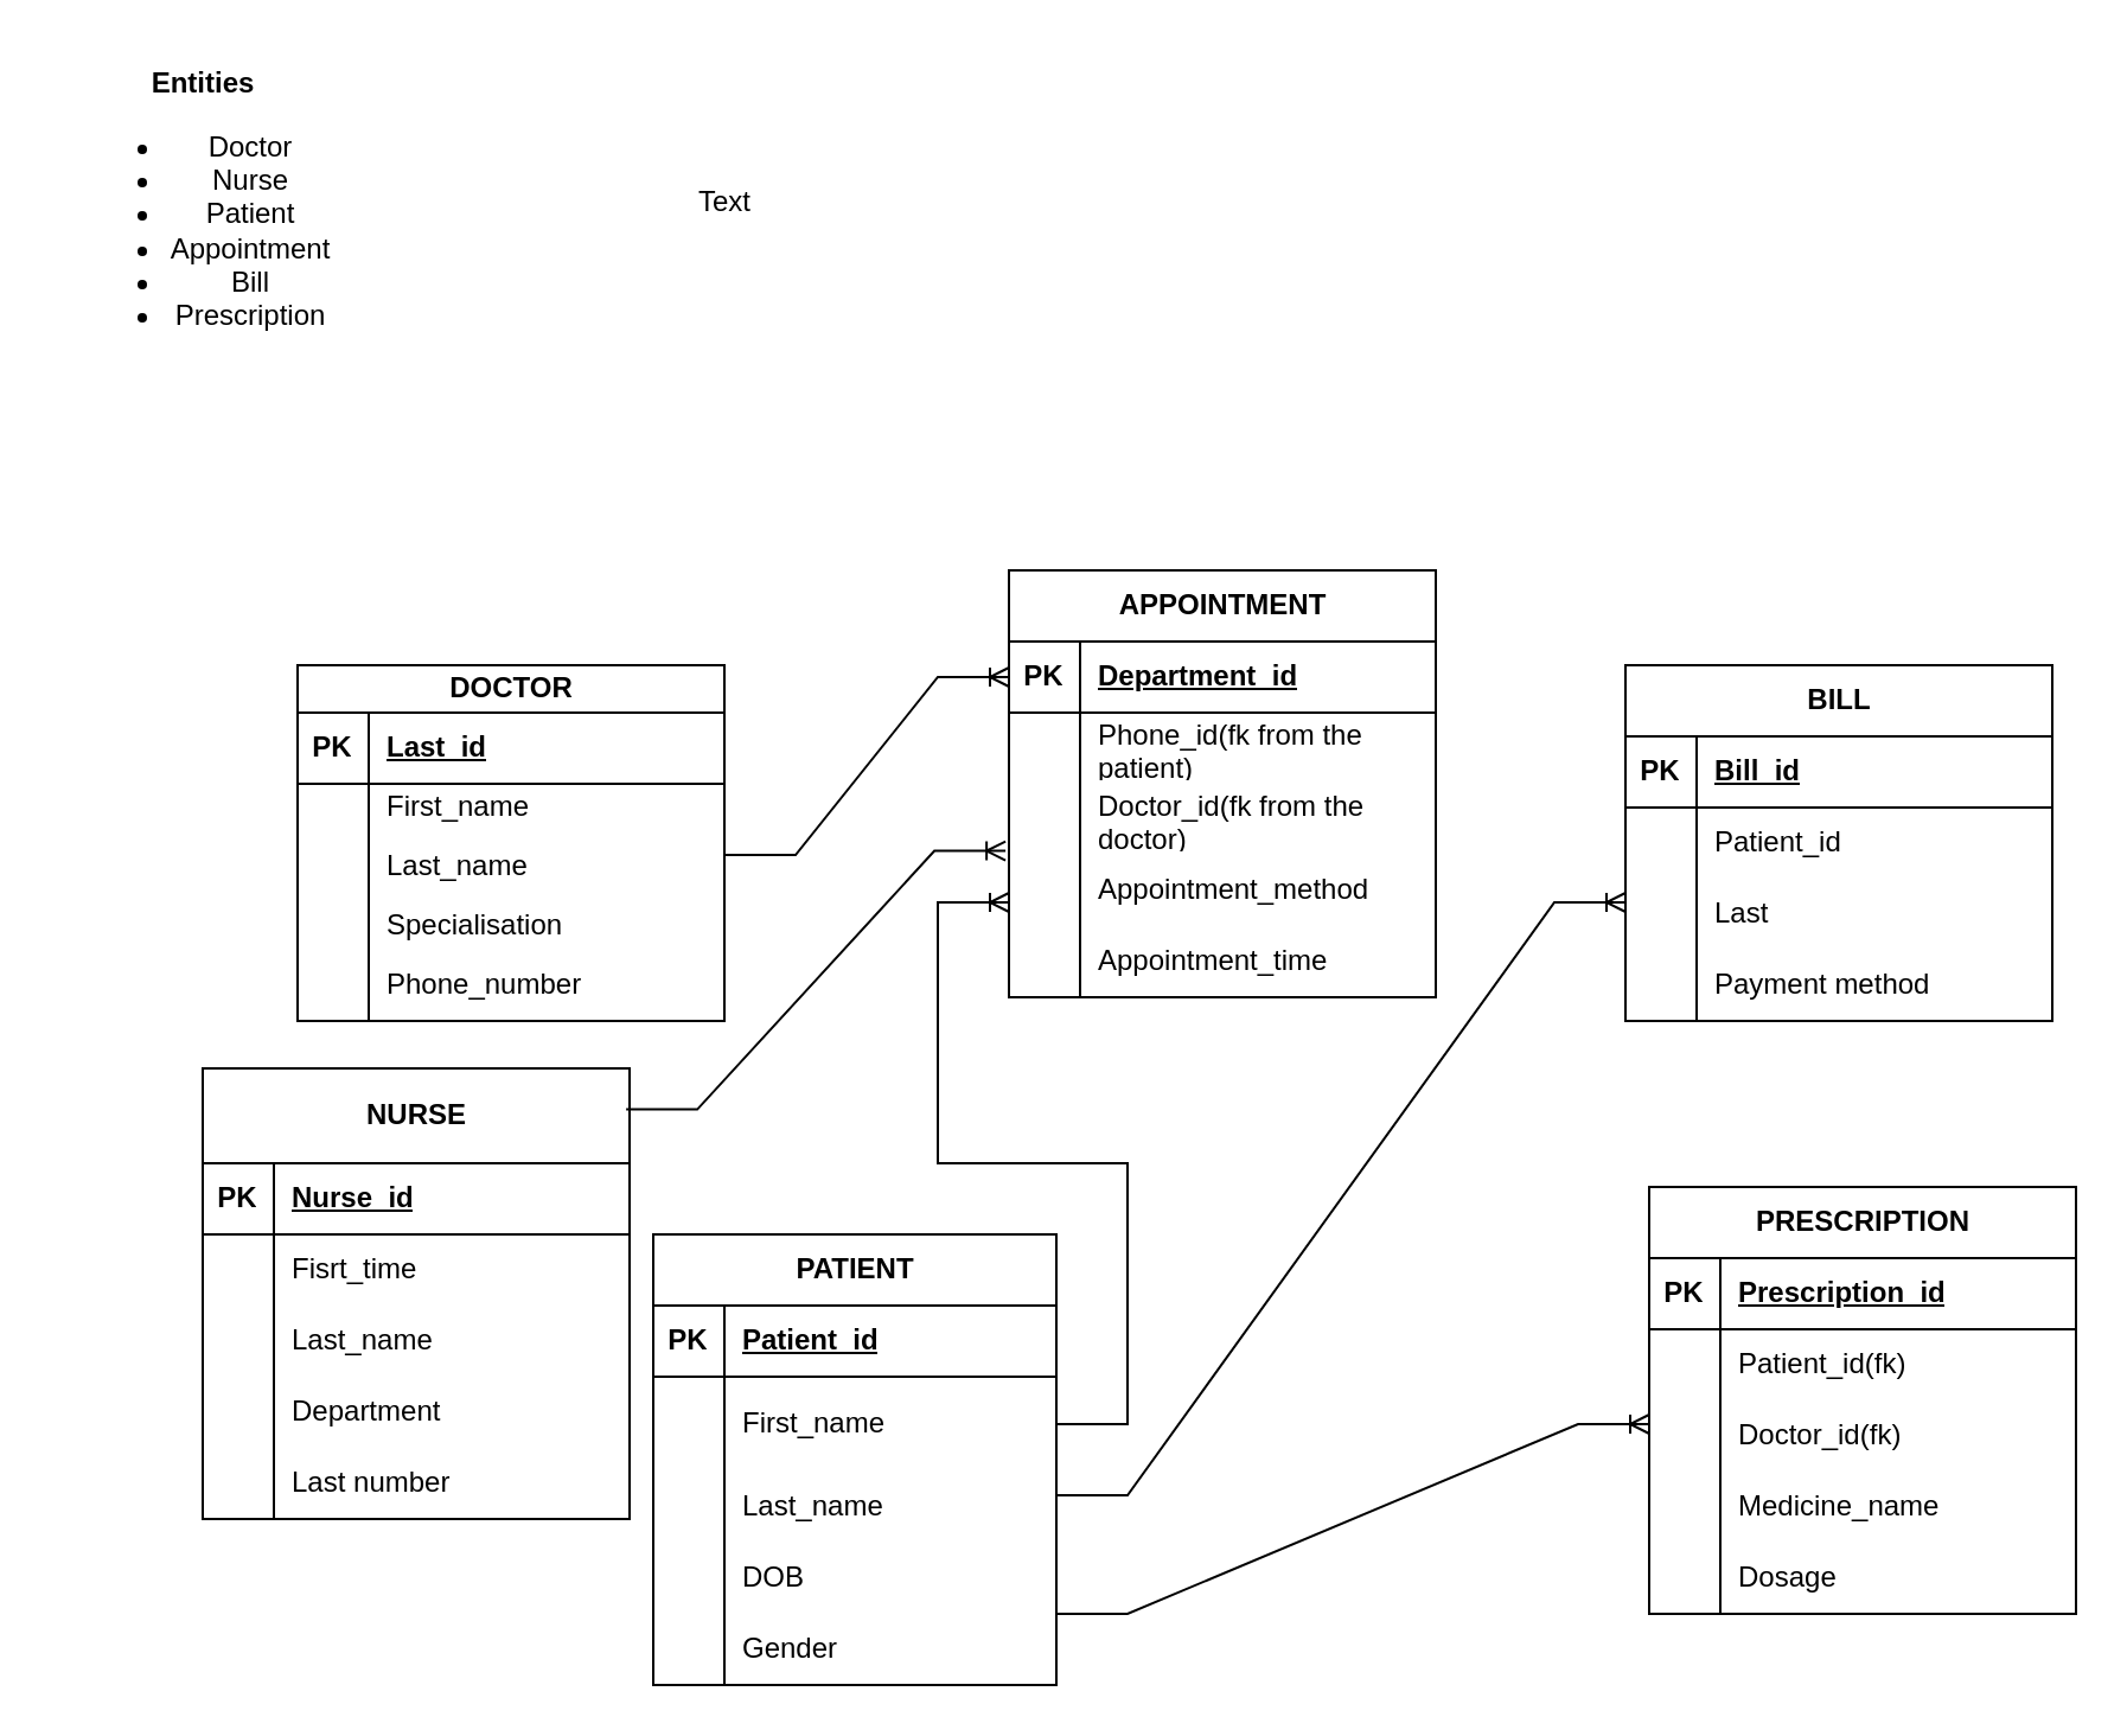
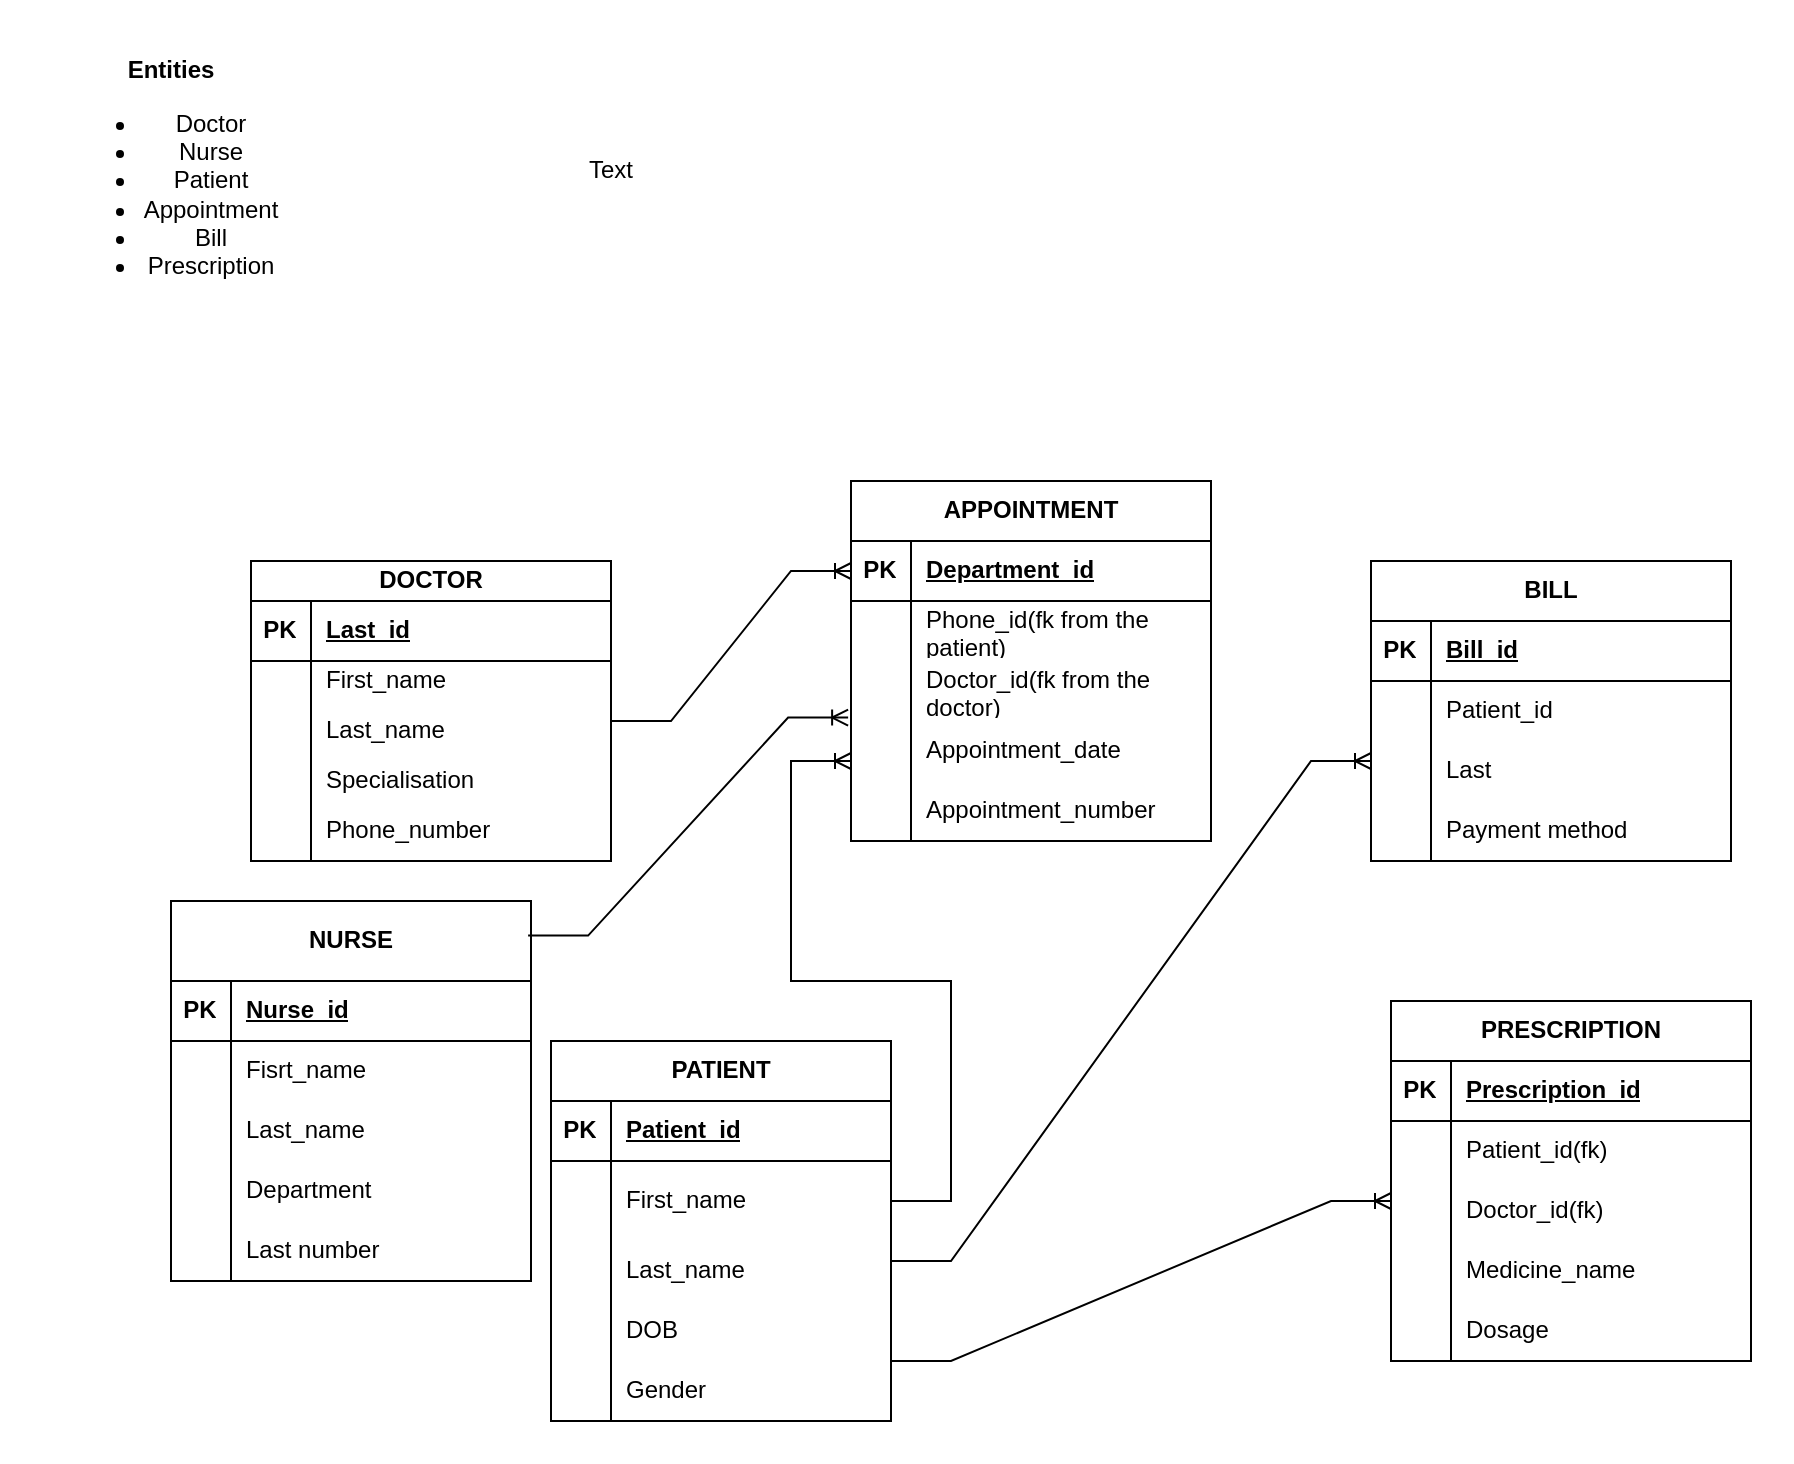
- <mxCell id="30" value="Appointment_method" style="shape=partialRectangle;connectable=0;fillColor=none;top=0;left=0;bottom=0;right=0;align=left;spacingLeft=6;overflow=hidden;whiteSpace=wrap;html=1;" parent="28" vertex="1"><mxGeometry x="30" width="150" height="30" as="geometry"><mxRectangle width="150" height="30" as="alternateBounds" /></mxGeometry></mxCell>
+ <mxCell id="30" value="Appointment_date" style="shape=partialRectangle;connectable=0;fillColor=none;top=0;left=0;bottom=0;right=0;align=left;spacingLeft=6;overflow=hidden;whiteSpace=wrap;html=1;" parent="28" vertex="1"><mxGeometry x="30" width="150" height="30" as="geometry"><mxRectangle width="150" height="30" as="alternateBounds" /></mxGeometry></mxCell>
- <mxCell id="33" value="Appointment_time" style="shape=partialRectangle;connectable=0;fillColor=none;top=0;left=0;bottom=0;right=0;align=left;spacingLeft=6;overflow=hidden;whiteSpace=wrap;html=1;" parent="31" vertex="1"><mxGeometry x="30" width="150" height="30" as="geometry"><mxRectangle width="150" height="30" as="alternateBounds" /></mxGeometry></mxCell>
+ <mxCell id="33" value="Appointment_number" style="shape=partialRectangle;connectable=0;fillColor=none;top=0;left=0;bottom=0;right=0;align=left;spacingLeft=6;overflow=hidden;whiteSpace=wrap;html=1;" parent="31" vertex="1"><mxGeometry x="30" width="150" height="30" as="geometry"><mxRectangle width="150" height="30" as="alternateBounds" /></mxGeometry></mxCell>
- <mxCell id="69" value="Fisrt_time" style="shape=partialRectangle;connectable=0;fillColor=none;top=0;left=0;bottom=0;right=0;align=left;spacingLeft=6;overflow=hidden;whiteSpace=wrap;html=1;" parent="67" vertex="1"><mxGeometry x="30" width="150" height="30" as="geometry"><mxRectangle width="150" height="30" as="alternateBounds" /></mxGeometry></mxCell>
+ <mxCell id="69" value="Fisrt_name" style="shape=partialRectangle;connectable=0;fillColor=none;top=0;left=0;bottom=0;right=0;align=left;spacingLeft=6;overflow=hidden;whiteSpace=wrap;html=1;" parent="67" vertex="1"><mxGeometry x="30" width="150" height="30" as="geometry"><mxRectangle width="150" height="30" as="alternateBounds" /></mxGeometry></mxCell>
